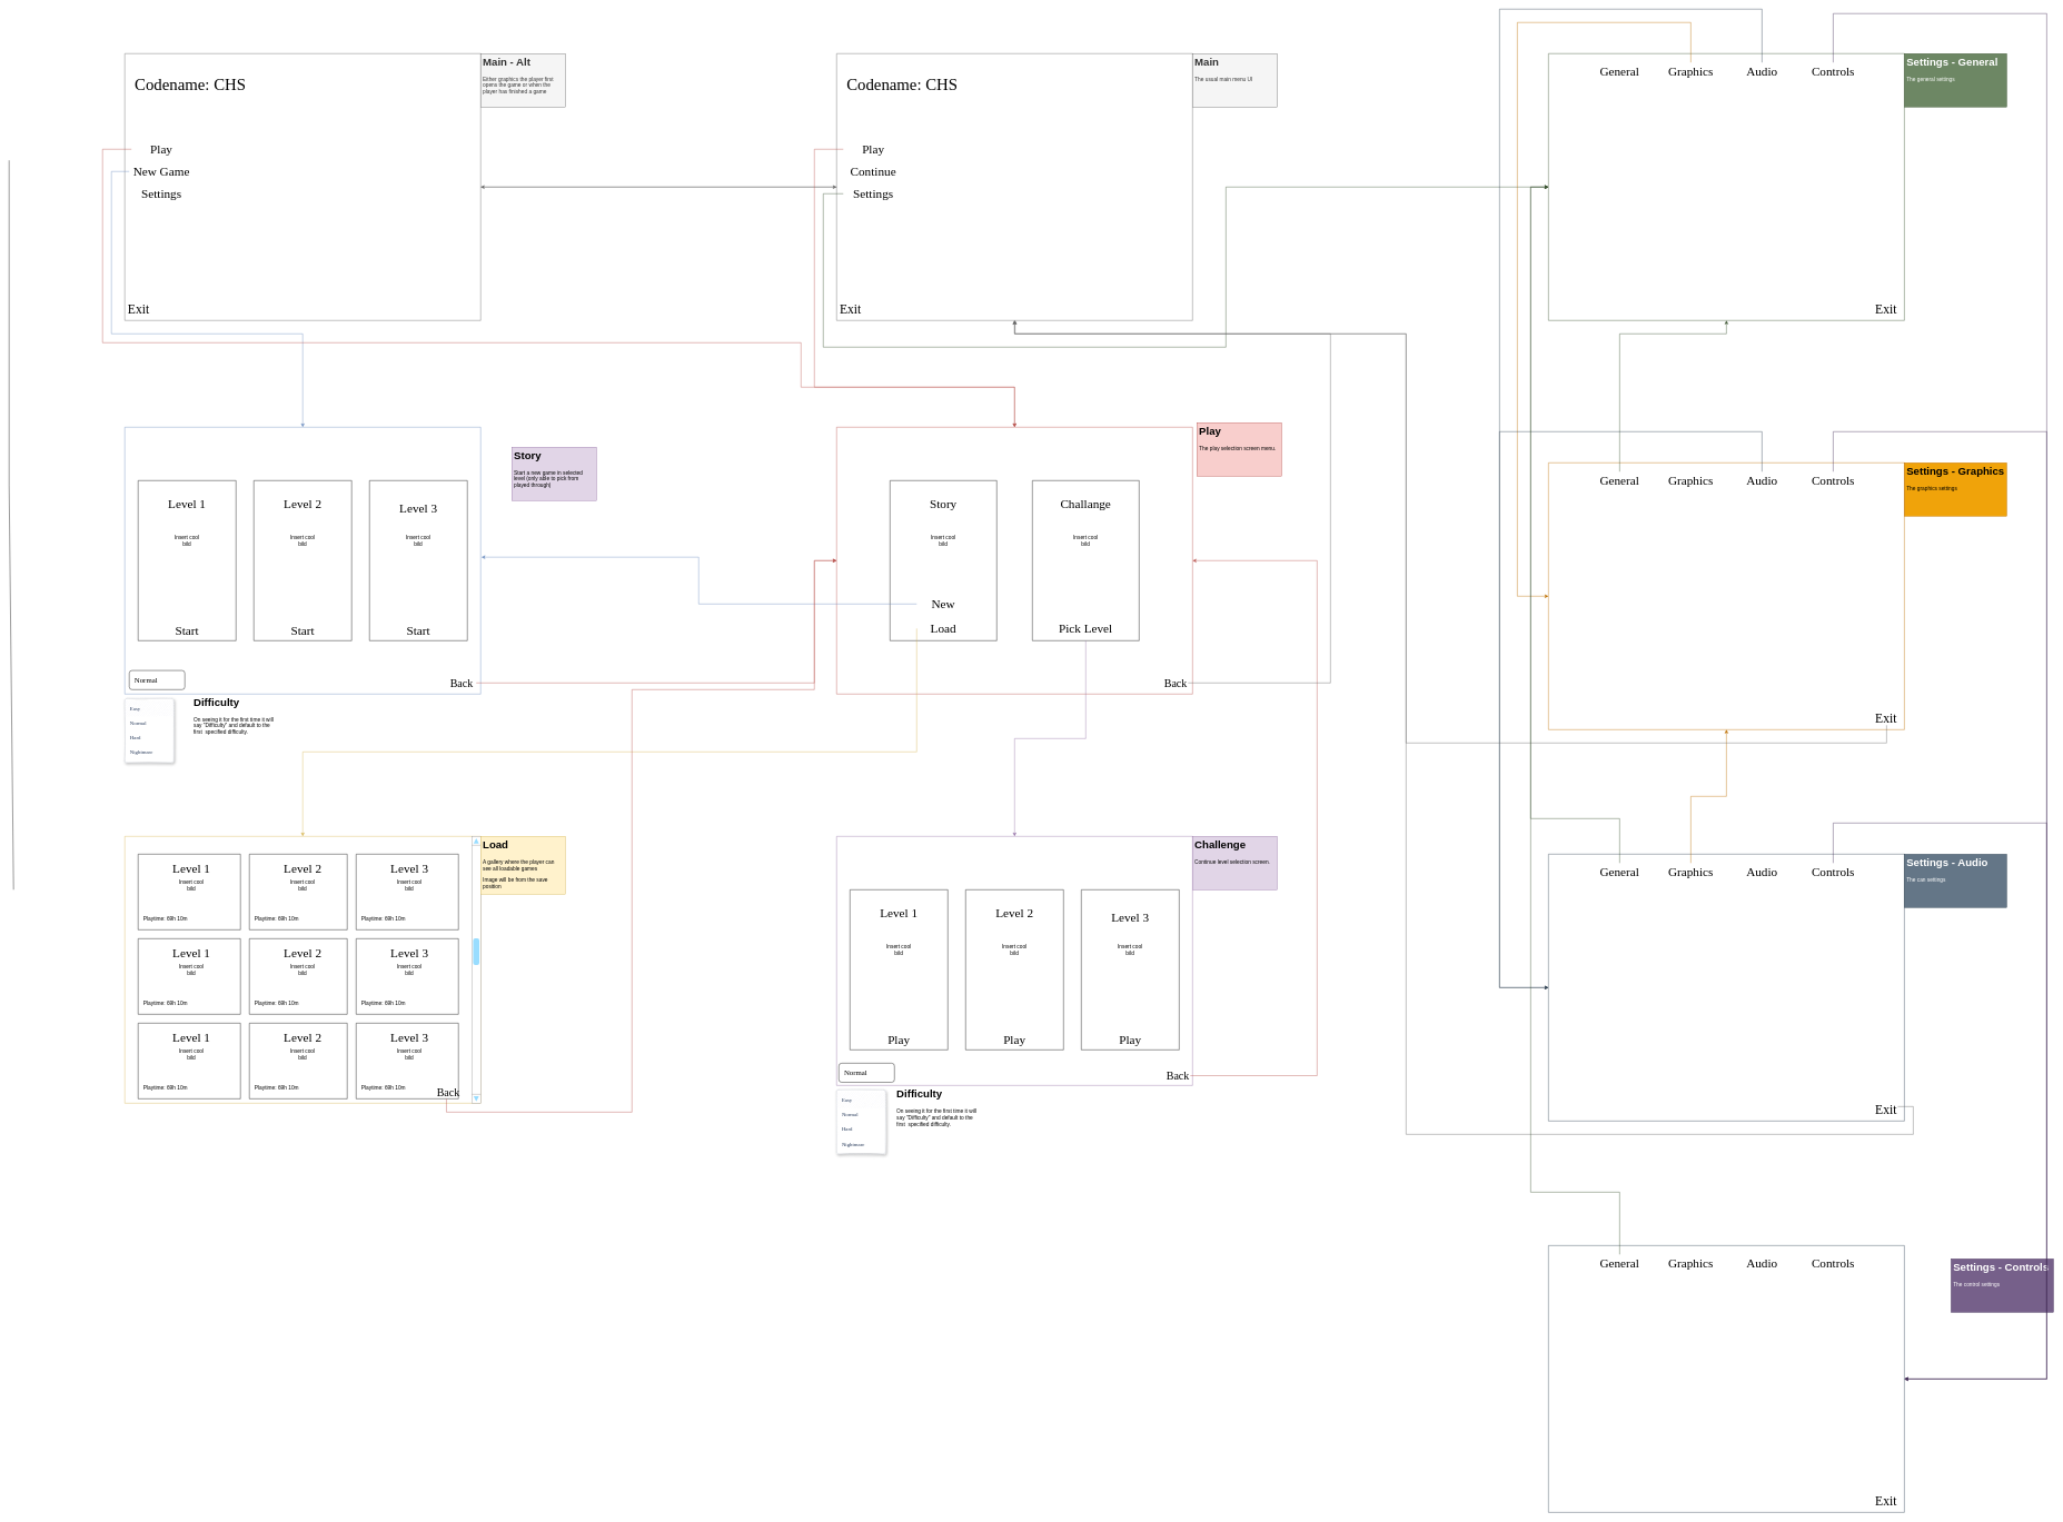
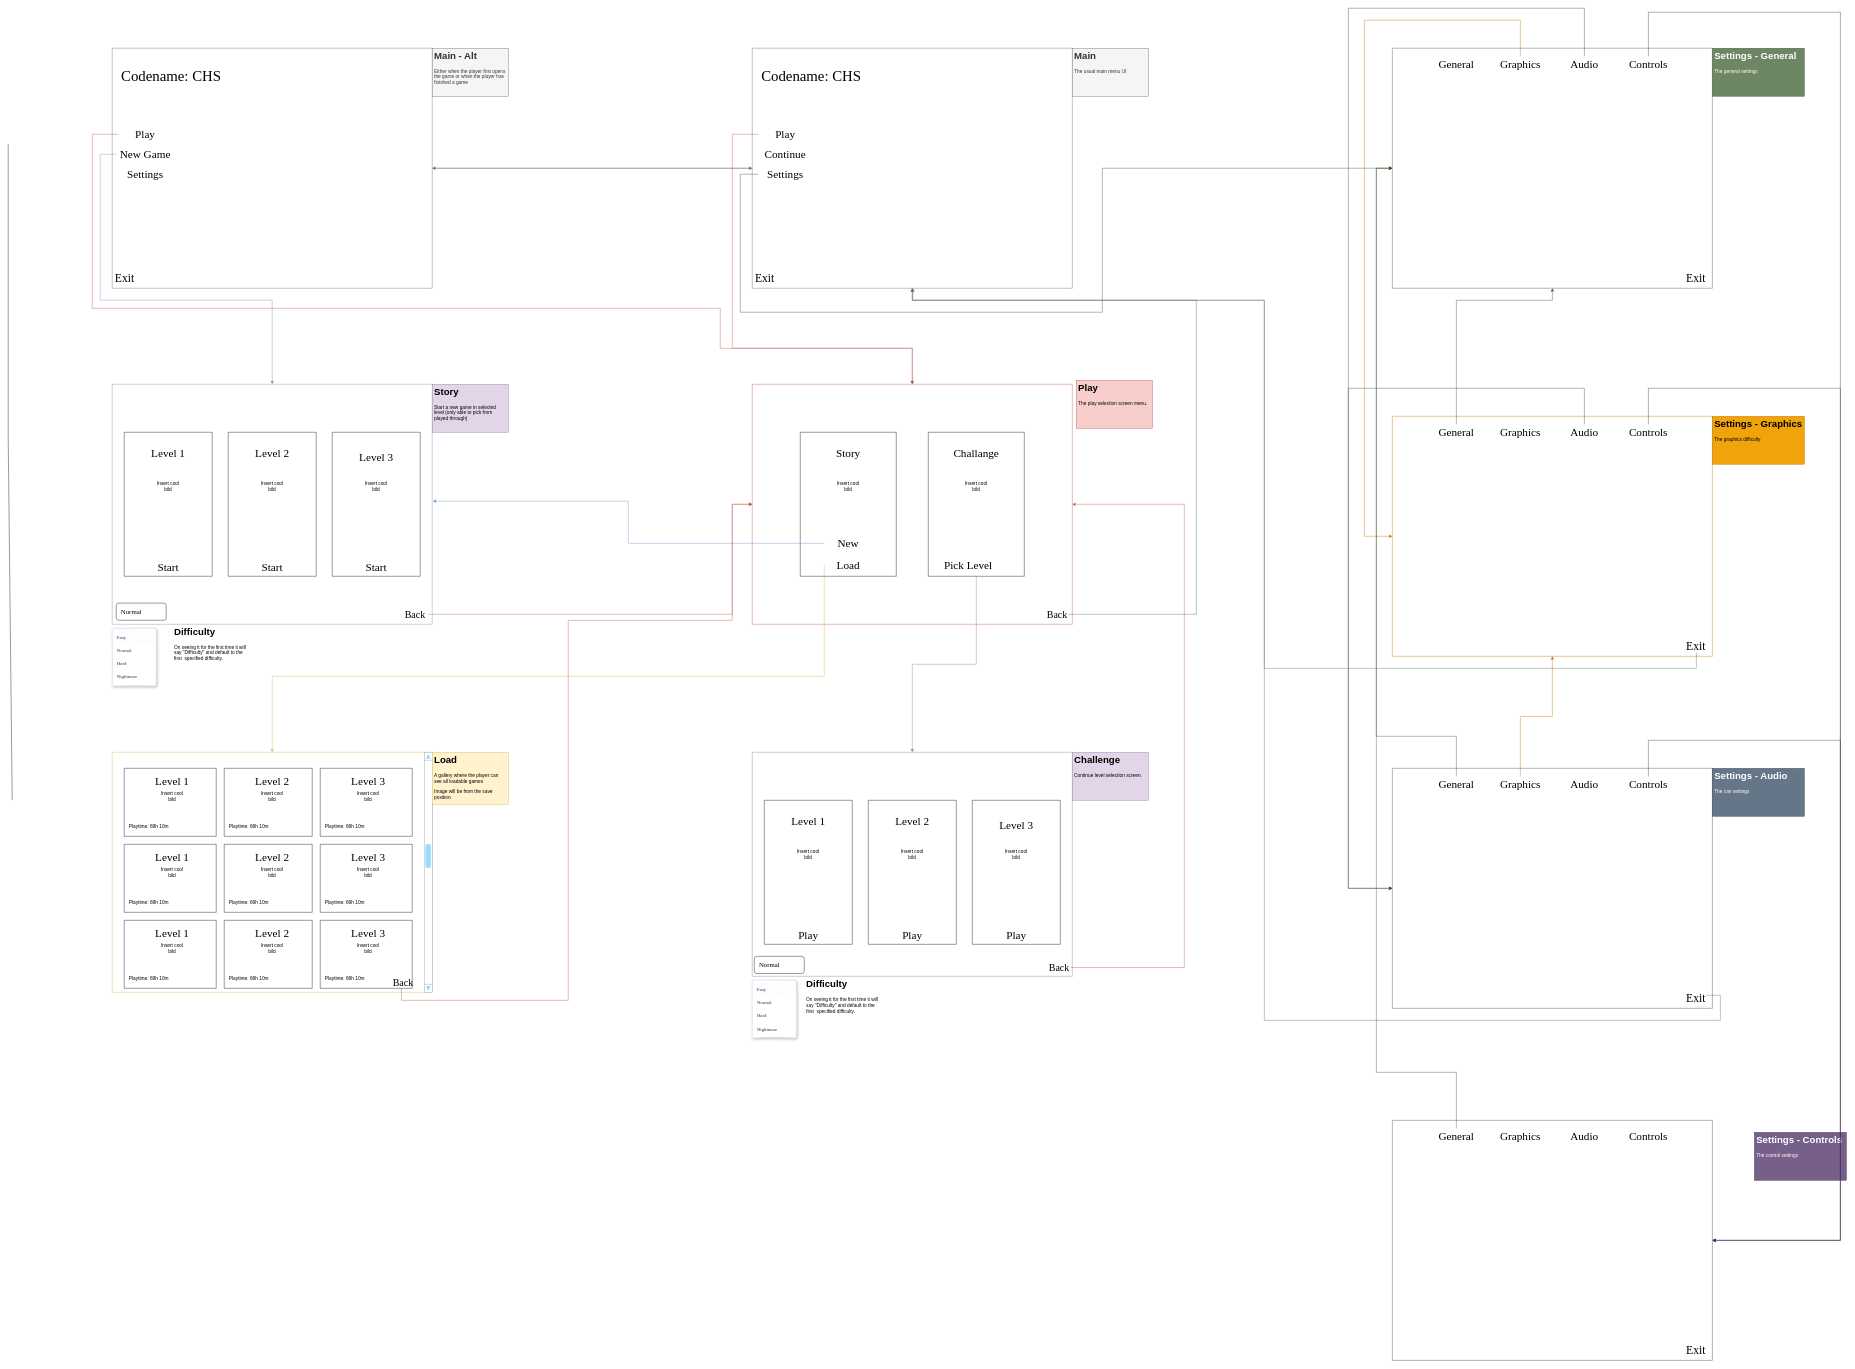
- <mxCell id="50" value="&lt;h1&gt;Main - Alt&lt;br&gt;&lt;/h1&gt;&lt;p&gt;Either graphics the player first opens the game or when the player has finished a game&lt;br&gt;&lt;/p&gt;" style="text;html=1;strokeColor=#666666;fillColor=#f5f5f5;spacing=5;spacingTop=-20;whiteSpace=wrap;overflow=hidden;rounded=0;fontColor=#333333;" vertex="1" parent="1"><mxGeometry x="1080" y="120" width="190" height="120" as="geometry" /></mxCell>
+ <mxCell id="50" value="&lt;h1&gt;Main - Alt&lt;br&gt;&lt;/h1&gt;&lt;p&gt;Either when the player first opens the game or when the player has finished a game&lt;br&gt;&lt;/p&gt;" style="text;html=1;strokeColor=#666666;fillColor=#f5f5f5;spacing=5;spacingTop=-20;whiteSpace=wrap;overflow=hidden;rounded=0;fontColor=#333333;" vertex="1" parent="1"><mxGeometry x="1080" y="120" width="190" height="120" as="geometry" /></mxCell>
- <mxCell id="84" value="&lt;h1&gt;Settings - Graphics&lt;br&gt;&lt;/h1&gt;&lt;p&gt;The graphics settings&lt;br&gt;&lt;/p&gt;" style="text;html=1;strokeColor=#BD7000;fillColor=#f0a30a;spacing=5;spacingTop=-20;whiteSpace=wrap;overflow=hidden;rounded=0;fontColor=#000000;" vertex="1" parent="1"><mxGeometry x="4280" y="1040" width="230" height="120" as="geometry" /></mxCell>
+ <mxCell id="84" value="&lt;h1&gt;Settings - Graphics&lt;br&gt;&lt;/h1&gt;&lt;p&gt;The graphics difficulty&lt;br&gt;&lt;/p&gt;" style="text;html=1;strokeColor=#BD7000;fillColor=#f0a30a;spacing=5;spacingTop=-20;whiteSpace=wrap;overflow=hidden;rounded=0;fontColor=#000000;" vertex="1" parent="1"><mxGeometry x="4280" y="1040" width="230" height="120" as="geometry" /></mxCell>
- <mxCell id="107" value="&lt;h1&gt;Story&lt;/h1&gt;&lt;p&gt;Start a new game in selected level (only able to pick from played through)&lt;br&gt;&lt;/p&gt;" style="text;html=1;strokeColor=#9673a6;fillColor=#e1d5e7;spacing=5;spacingTop=-20;whiteSpace=wrap;overflow=hidden;rounded=0;" vertex="1" parent="1"><mxGeometry x="1150" y="1005" width="190" height="120" as="geometry" /></mxCell>
+ <mxCell id="107" value="&lt;h1&gt;Story&lt;/h1&gt;&lt;p&gt;Start a new game in selected level (only able to pick from played through)&lt;br&gt;&lt;/p&gt;" style="text;html=1;strokeColor=#9673a6;fillColor=#e1d5e7;spacing=5;spacingTop=-20;whiteSpace=wrap;overflow=hidden;rounded=0;" vertex="1" parent="1"><mxGeometry x="1080" y="960" width="190" height="120" as="geometry" /></mxCell>
- <mxCell id="14" value="Pick Level" style="text;html=1;strokeColor=none;fillColor=none;align=center;verticalAlign=middle;whiteSpace=wrap;rounded=0;fontFamily=Special Elite;fontSource=https%3A%2F%2Ffonts.googleapis.com%2Fcss%3Ffamily%3DSpecial%2BElite;fontSize=28;" vertex="1" parent="11"><mxGeometry x="40" y="310" width="160" height="45" as="geometry" /></mxCell>
+ <mxCell id="14" value="Pick Level" style="text;html=1;strokeColor=none;fillColor=none;align=center;verticalAlign=middle;whiteSpace=wrap;rounded=0;fontFamily=Special Elite;fontSource=https%3A%2F%2Ffonts.googleapis.com%2Fcss%3Ffamily%3DSpecial%2BElite;fontSize=28;" vertex="1" parent="11"><mxGeometry x="20" y="310" width="160" height="45" as="geometry" /></mxCell>
